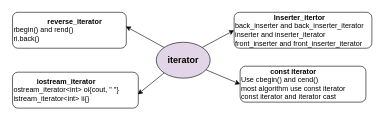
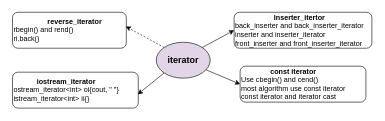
- <mxCell id="10" value="" style="endArrow=classic;html=1;rounded=0;entryX=0.996;entryY=0.394;entryDx=0;entryDy=0;exitX=0;exitY=0;exitDx=0;exitDy=0;entryPerimeter=0;" edge="1" parent="1" source="2" target="7"><mxGeometry width="50" height="50" relative="1" as="geometry"><mxPoint x="283" y="131" as="sourcePoint" /><mxPoint x="239" y="167" as="targetPoint" /></mxGeometry></mxCell>
+ <mxCell id="10" value="" style="endArrow=classic;html=1;rounded=0;entryX=0.996;entryY=0.394;entryDx=0;entryDy=0;exitX=0;exitY=0;exitDx=0;exitDy=0;entryPerimeter=0;dashed=1;" edge="1" parent="1" source="2" target="7"><mxGeometry width="50" height="50" relative="1" as="geometry"><mxPoint x="283" y="131" as="sourcePoint" /><mxPoint x="239" y="167" as="targetPoint" /></mxGeometry></mxCell>
